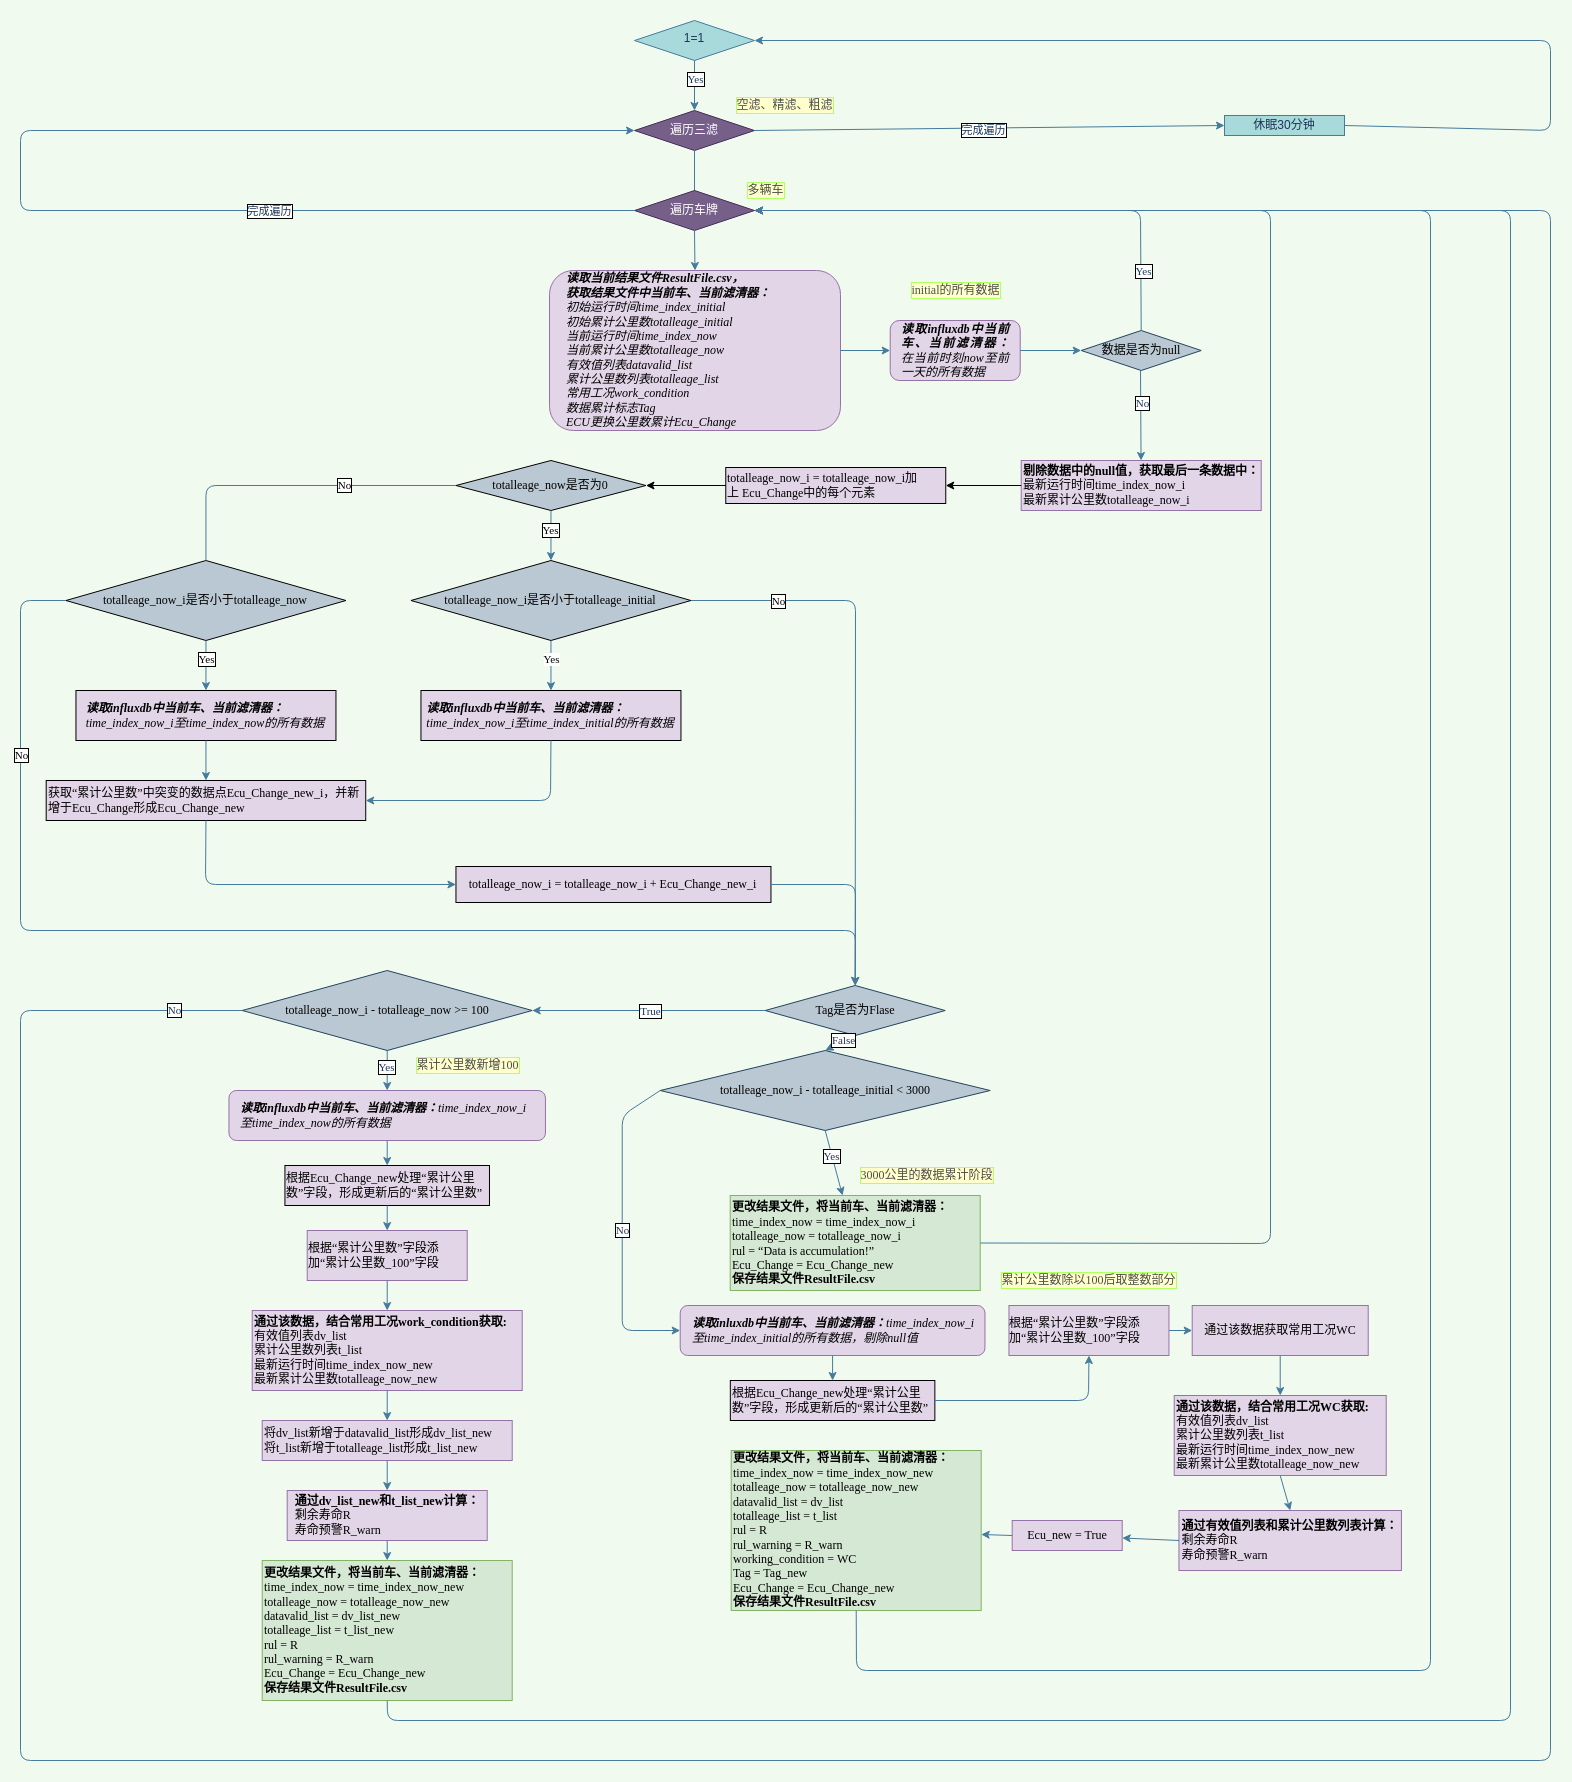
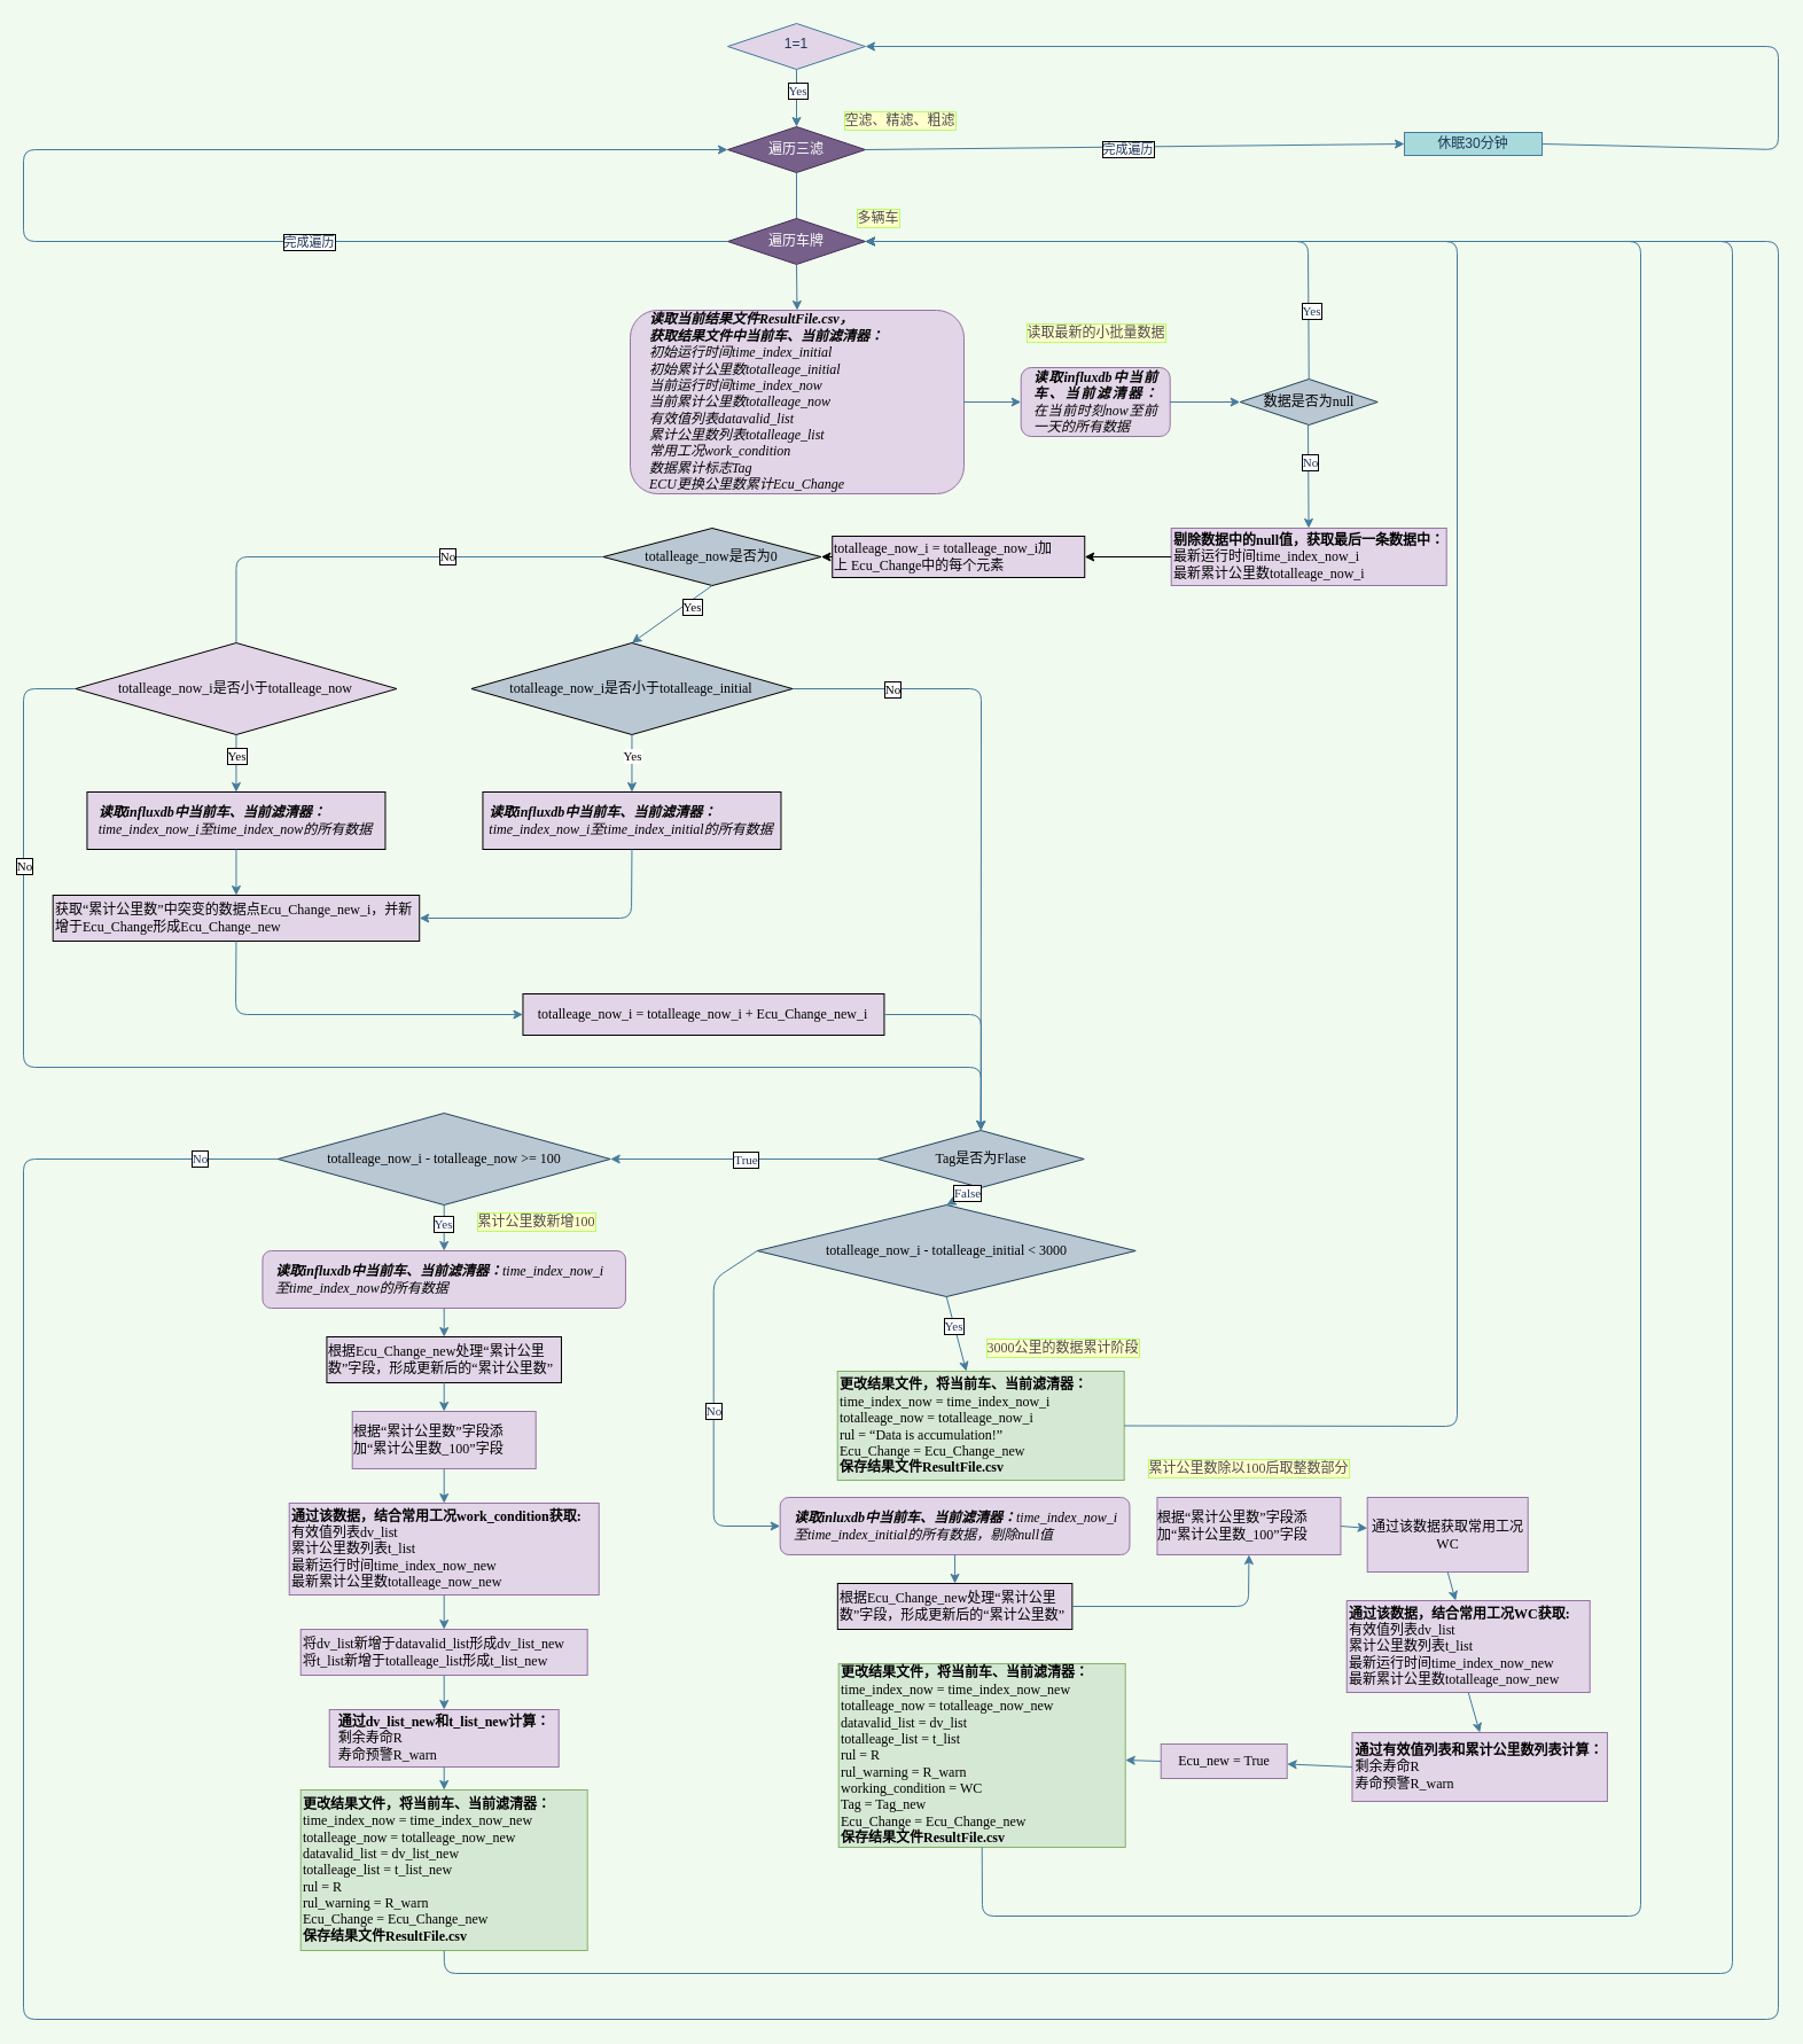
- <mxCell id="2" value="1=1" style="rhombus;whiteSpace=wrap;html=1;shadow=0;fontFamily=Helvetica;fontSize=12;align=center;strokeWidth=1;spacing=6;spacingTop=-4;fillColor=#A8DADC;strokeColor=#457B9D;fontColor=#1D3557;" parent="1" vertex="1"><mxGeometry x="634" y="20" width="120" height="40" as="geometry" /></mxCell>
+ <mxCell id="2" value="1=1" style="rhombus;whiteSpace=wrap;html=1;shadow=0;fontFamily=Helvetica;fontSize=12;align=center;strokeWidth=1;spacing=6;spacingTop=-4;fillColor=#e1d5e7;strokeColor=#457B9D;fontColor=#1D3557;" parent="1" vertex="1"><mxGeometry x="634" y="20" width="120" height="40" as="geometry" /></mxCell>
- <mxCell id="67" value="initial的所有数据" style="text;html=1;align=center;verticalAlign=middle;resizable=0;points=[];autosize=1;strokeColor=none;fillColor=none;fontFamily=Times New Roman;fontColor=#4D4D4D;fontStyle=0;labelBackgroundColor=#FFFFCC;labelBorderColor=#B3FF66;spacingRight=10;spacingLeft=10;spacing=2;" parent="1" vertex="1"><mxGeometry x="874.71" y="280" width="160" height="20" as="geometry" /></mxCell>
+ <mxCell id="67" value="读取最新的小批量数据" style="text;html=1;align=center;verticalAlign=middle;resizable=0;points=[];autosize=1;strokeColor=none;fillColor=none;fontFamily=Times New Roman;fontColor=#4D4D4D;fontStyle=0;labelBackgroundColor=#FFFFCC;labelBorderColor=#B3FF66;spacingRight=10;spacingLeft=10;spacing=2;" parent="1" vertex="1"><mxGeometry x="874.71" y="280" width="160" height="20" as="geometry" /></mxCell>
- <mxCell id="72" value="totalleage_now是否为0" style="rhombus;whiteSpace=wrap;html=1;fontFamily=Times New Roman;fillColor=#BAC8D3;" parent="1" vertex="1"><mxGeometry x="455.46" y="460" width="190" height="50" as="geometry" /></mxCell>
+ <mxCell id="72" value="totalleage_now是否为0" style="rhombus;whiteSpace=wrap;html=1;fontFamily=Times New Roman;fillColor=#BAC8D3;" parent="1" vertex="1"><mxGeometry x="525.46" y="460" width="190" height="50" as="geometry" /></mxCell>
- <mxCell id="81" value="&lt;font face=&quot;Times New Roman&quot;&gt;totalleage_now_i&lt;/font&gt;是否小于totalleage_now " style="rhombus;whiteSpace=wrap;html=1;fontFamily=Times New Roman;fillColor=#BAC8D3;" parent="1" vertex="1"><mxGeometry x="65.46" y="560" width="280" height="80" as="geometry" /></mxCell>
+ <mxCell id="81" value="&lt;font face=&quot;Times New Roman&quot;&gt;totalleage_now_i&lt;/font&gt;是否小于totalleage_now " style="rhombus;whiteSpace=wrap;html=1;fontFamily=Times New Roman;fillColor=#e1d5e7;" parent="1" vertex="1"><mxGeometry x="65.46" y="560" width="280" height="80" as="geometry" /></mxCell>
- <mxCell id="33" value="通过该数据获取常用工况&lt;font face=&quot;Times New Roman&quot;&gt;WC&lt;/font&gt;" style="rounded=0;whiteSpace=wrap;html=1;labelBackgroundColor=none;labelBorderColor=none;sketch=0;strokeColor=#9673a6;fillColor=#e1d5e7;" parent="1" vertex="1"><mxGeometry x="1191.71" y="1305" width="176" height="50" as="geometry" /></mxCell>
+ <mxCell id="33" value="通过该数据获取常用工况&lt;font face=&quot;Times New Roman&quot;&gt;WC&lt;/font&gt;" style="rounded=0;whiteSpace=wrap;html=1;labelBackgroundColor=none;labelBorderColor=none;sketch=0;strokeColor=#9673a6;fillColor=#e1d5e7;" parent="1" vertex="1"><mxGeometry x="1191.71" y="1305" width="140" height="65" as="geometry" /></mxCell>
